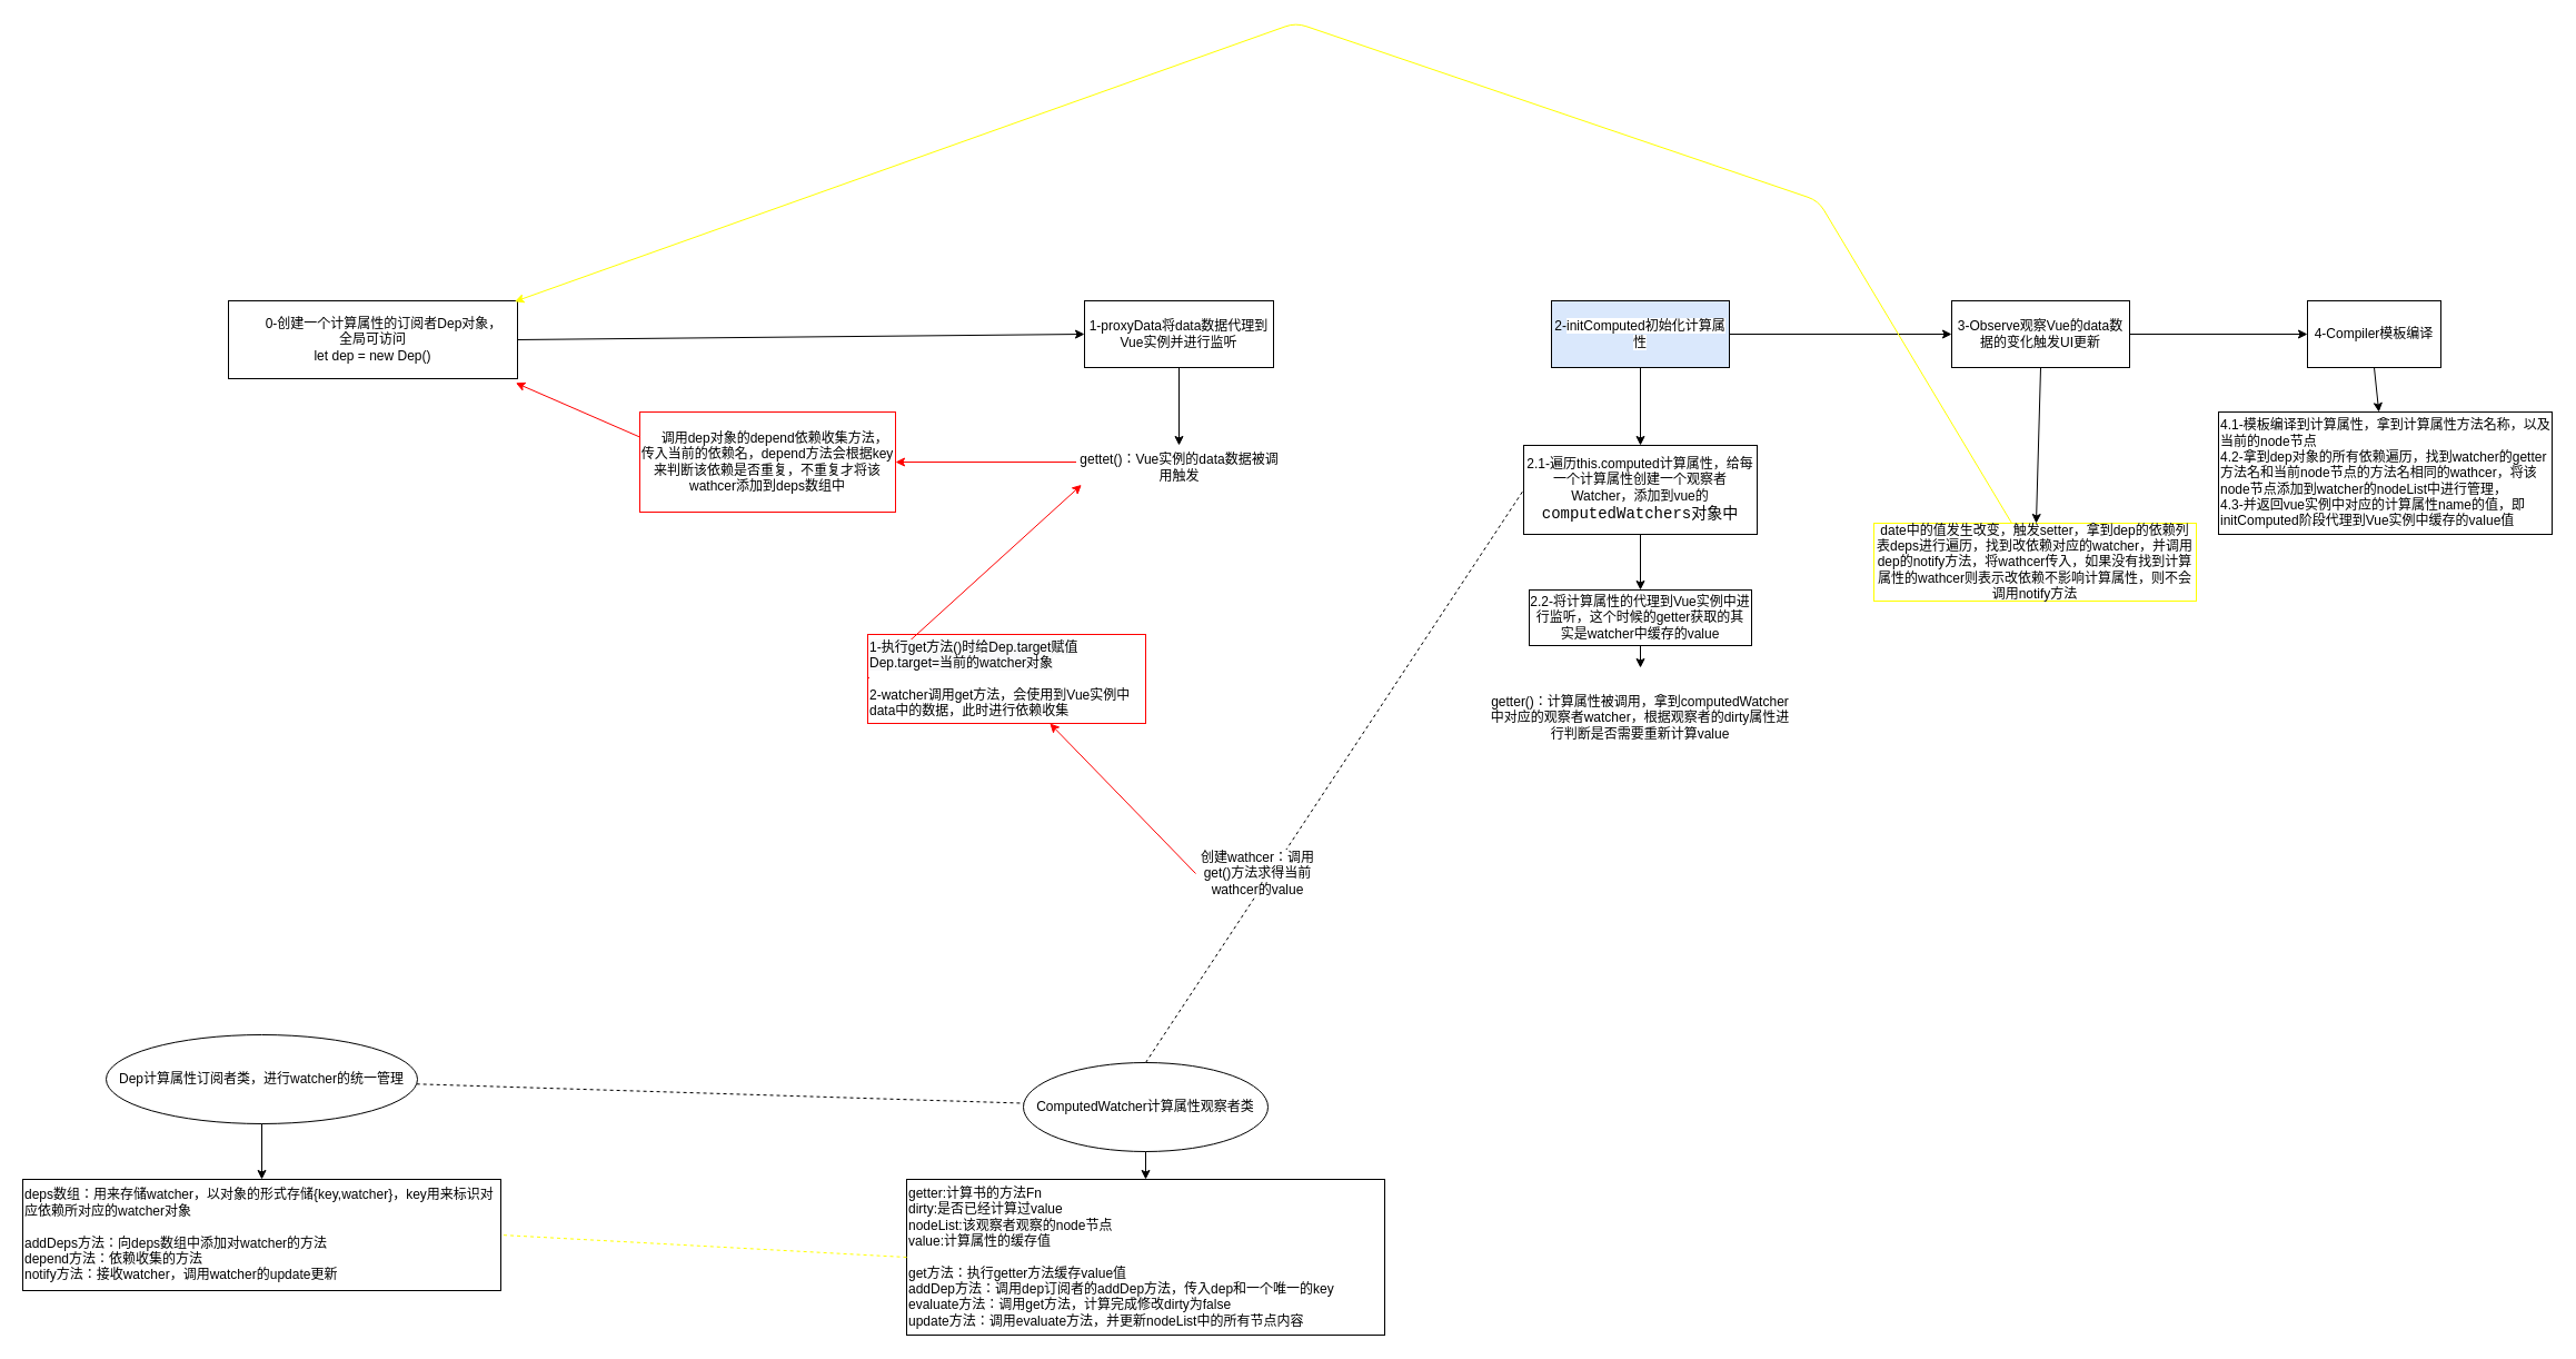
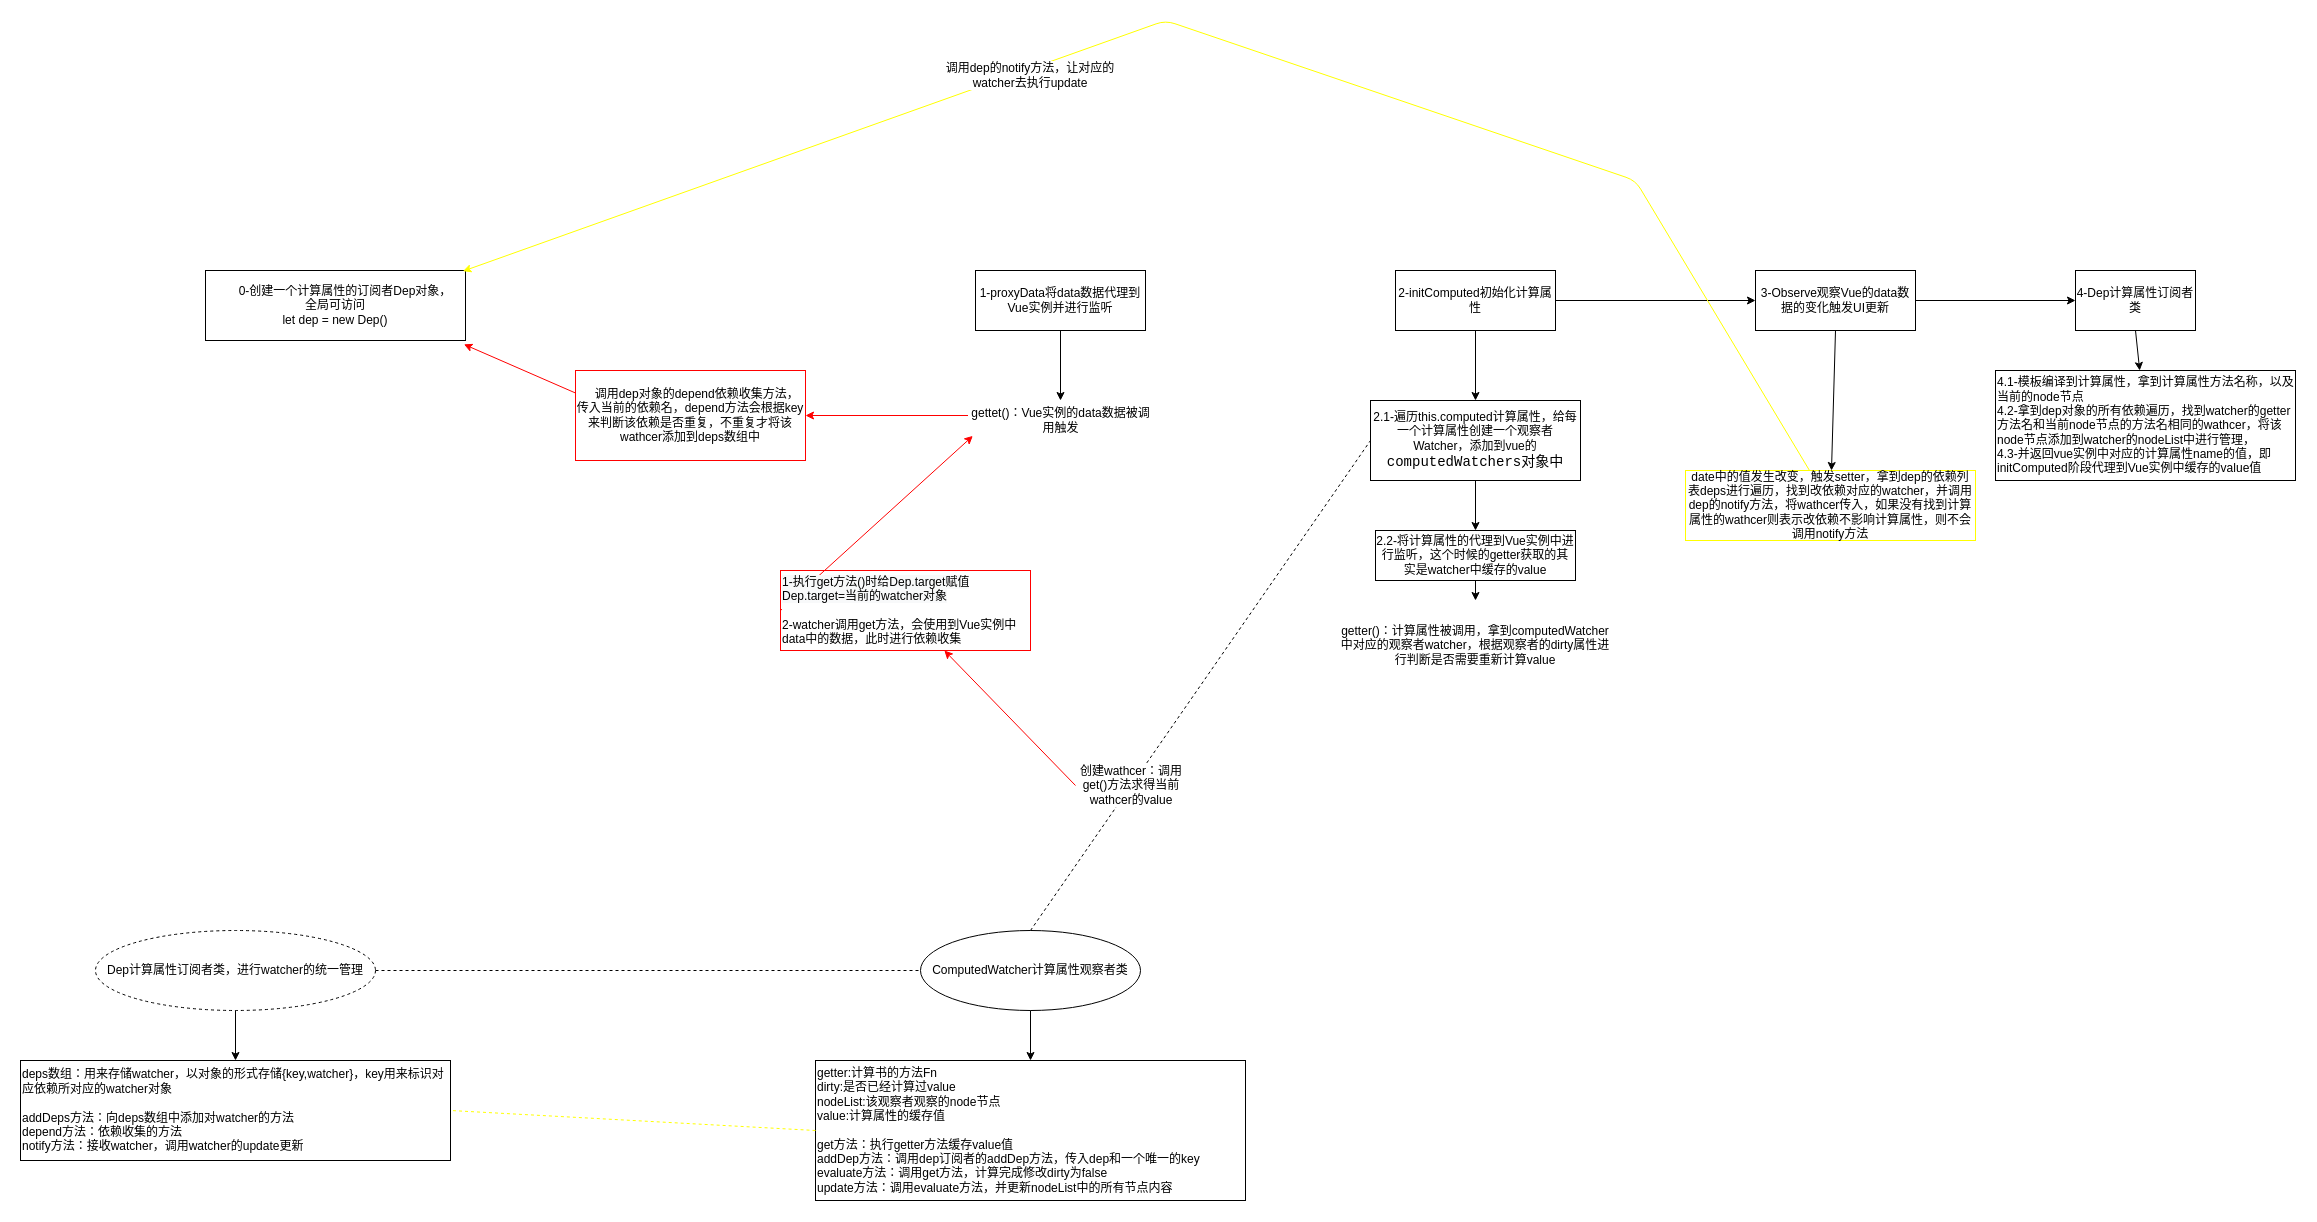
+ <mxCell id="38" value="调用dep的notify方法，让对应的watcher去执行update" style="text;html=1;strokeColor=none;fillColor=none;align=center;verticalAlign=middle;whiteSpace=wrap;rounded=0;labelBackgroundColor=#ffffff;fontColor=#000000;" vertex="1" parent="1"><mxGeometry x="940" y="50" width="180" height="50" as="geometry" /></mxCell>
- <mxCell id="5" value="2-&lt;span style=&quot;background-color: rgb(255 , 255 , 255)&quot;&gt;initComputed初始化计算属性&lt;/span&gt;" style="rounded=0;whiteSpace=wrap;html=1;fillColor=#dae8fc;" vertex="1" parent="1"><mxGeometry x="1395" y="270" width="160" height="60" as="geometry" /></mxCell>
+ <mxCell id="5" value="2-&lt;span style=&quot;background-color: rgb(255 , 255 , 255)&quot;&gt;initComputed初始化计算属性&lt;/span&gt;" style="rounded=0;whiteSpace=wrap;html=1;" vertex="1" parent="1"><mxGeometry x="1395" y="270" width="160" height="60" as="geometry" /></mxCell>
- <mxCell id="13" value="4-Compiler模板编译" style="rounded=0;whiteSpace=wrap;html=1;" vertex="1" parent="1"><mxGeometry x="2075" y="270" width="120" height="60" as="geometry" /></mxCell>
+ <mxCell id="13" value="4-Dep计算属性订阅者类" style="rounded=0;whiteSpace=wrap;html=1;" vertex="1" parent="1"><mxGeometry x="2075" y="270" width="120" height="60" as="geometry" /></mxCell>
- <mxCell id="25" value="" style="endArrow=classic;html=1;strokeColor=#000000;fontColor=#000000;exitX=1;exitY=0.5;exitDx=0;exitDy=0;entryX=0;entryY=0.5;entryDx=0;entryDy=0;" edge="1" parent="1" source="24" target="2"><mxGeometry width="50" height="50" relative="1" as="geometry"><mxPoint x="465" y="310" as="sourcePoint" /><mxPoint x="515" y="260" as="targetPoint" /></mxGeometry></mxCell>
- <mxCell id="27" value="Dep计算属性订阅者类，进行watcher的统一管理" style="ellipse;whiteSpace=wrap;html=1;labelBackgroundColor=#ffffff;strokeColor=#000000;fillColor=none;fontColor=#000000;" vertex="1" parent="1"><mxGeometry x="95" y="930" width="280" height="80" as="geometry" /></mxCell>
+ <mxCell id="27" value="Dep计算属性订阅者类，进行watcher的统一管理" style="ellipse;whiteSpace=wrap;html=1;labelBackgroundColor=#ffffff;strokeColor=#000000;fillColor=none;fontColor=#000000;dashed=1;" vertex="1" parent="1"><mxGeometry x="95" y="930" width="280" height="80" as="geometry" /></mxCell>
- <mxCell id="16" value="ComputedWatcher计算属性观察者类" style="ellipse;whiteSpace=wrap;html=1;" vertex="1" parent="1"><mxGeometry x="920" y="955" width="220" height="80" as="geometry" /></mxCell>
+ <mxCell id="16" value="ComputedWatcher计算属性观察者类" style="ellipse;whiteSpace=wrap;html=1;" vertex="1" parent="1"><mxGeometry x="920" y="930" width="220" height="80" as="geometry" /></mxCell>
